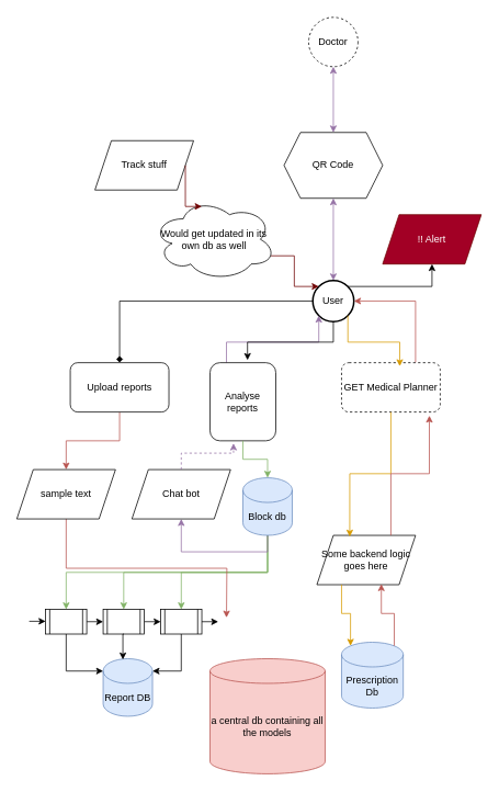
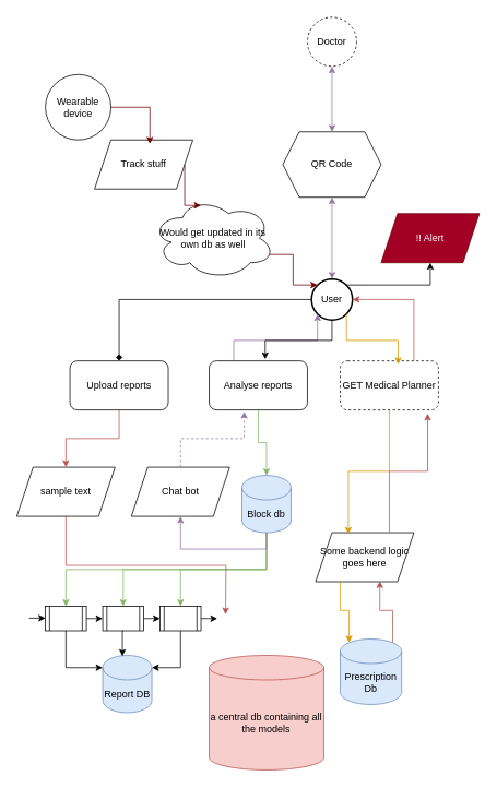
+ <mxCell id="45" value="Wearable device" style="ellipse;whiteSpace=wrap;html=1;aspect=fixed;" parent="1" vertex="1"><mxGeometry x="55" y="90" width="80" height="80" as="geometry" /></mxCell>
+ <mxCell id="49" style="edgeStyle=orthogonalEdgeStyle;rounded=0;orthogonalLoop=1;jettySize=auto;html=1;exitX=1;exitY=0.5;exitDx=0;exitDy=0;entryX=0.563;entryY=0.08;entryDx=0;entryDy=0;entryPerimeter=0;fillColor=#a20025;strokeColor=#6F0000;" parent="1" source="45" target="46" edge="1"><mxGeometry relative="1" as="geometry" /></mxCell>
- <mxCell id="8" value="Analyse reports" style="rounded=1;whiteSpace=wrap;html=1;" parent="1" vertex="1"><mxGeometry x="255" y="440" width="80" height="95" as="geometry" /></mxCell>
+ <mxCell id="8" value="Analyse reports" style="rounded=1;whiteSpace=wrap;html=1;" parent="1" vertex="1"><mxGeometry x="255" y="440" width="120" height="60" as="geometry" /></mxCell>
